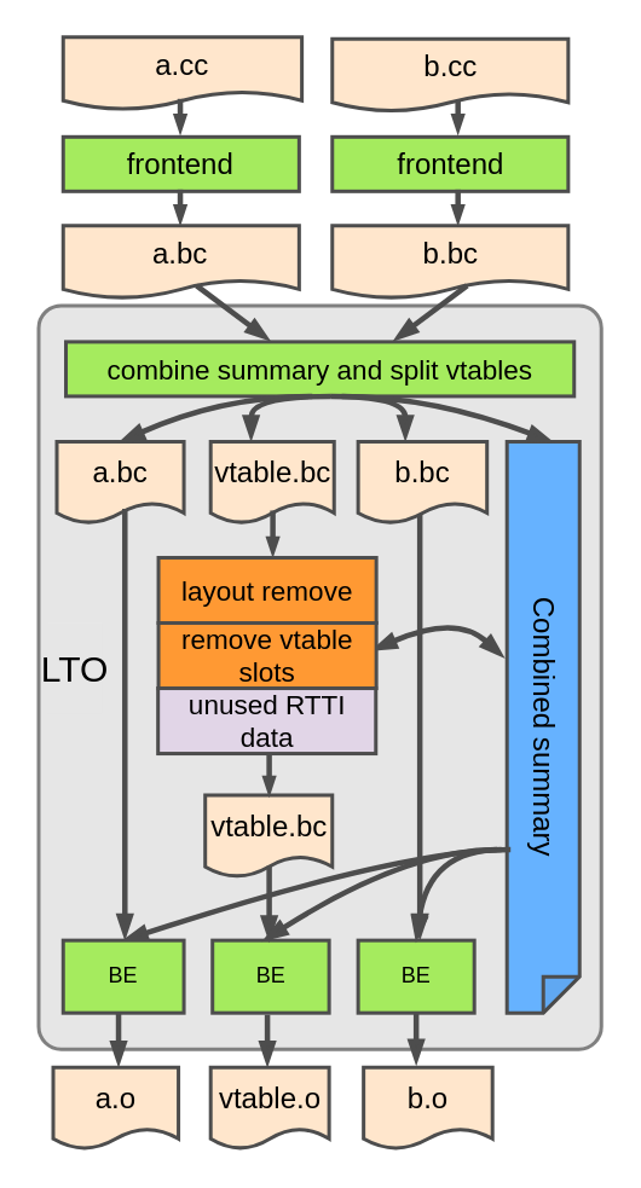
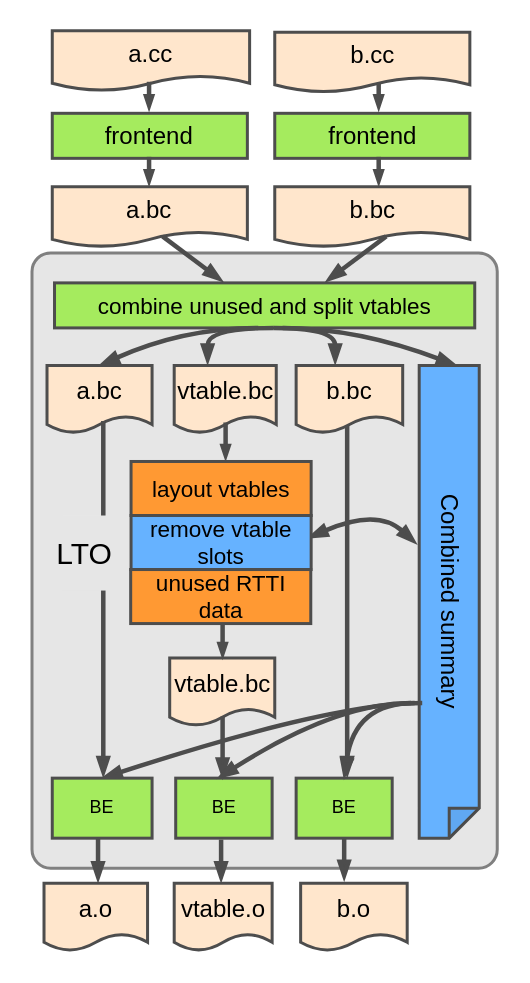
- <mxCell id="8" value="&lt;font style=&quot;font-size: 15px;&quot;&gt;combine summary and split vtables&lt;/font&gt;" style="rounded=0;whiteSpace=wrap;html=1;strokeWidth=2;fillColor=#A5EB5E;strokeColor=#4D4D4D;" vertex="1" parent="1"><mxGeometry x="35.75" y="188" width="280" height="30" as="geometry" /></mxCell>
+ <mxCell id="8" value="&lt;font style=&quot;font-size: 15px;&quot;&gt;combine unused and split vtables&lt;/font&gt;" style="rounded=0;whiteSpace=wrap;html=1;strokeWidth=2;fillColor=#A5EB5E;strokeColor=#4D4D4D;" vertex="1" parent="1"><mxGeometry x="35.75" y="188" width="280" height="30" as="geometry" /></mxCell>
- <mxCell id="31" value="&lt;font style=&quot;font-size: 15px;&quot;&gt;layout remove&lt;/font&gt;" style="rounded=0;whiteSpace=wrap;html=1;strokeWidth=2;fillColor=#FF9933;strokeColor=#4D4D4D;" vertex="1" parent="1"><mxGeometry x="86.75" y="307" width="120" height="36" as="geometry" /></mxCell>
+ <mxCell id="31" value="&lt;font style=&quot;font-size: 15px;&quot;&gt;layout vtables&lt;/font&gt;" style="rounded=0;whiteSpace=wrap;html=1;strokeWidth=2;fillColor=#FF9933;strokeColor=#4D4D4D;" vertex="1" parent="1"><mxGeometry x="86.75" y="307" width="120" height="36" as="geometry" /></mxCell>
- <mxCell id="32" value="&lt;font style=&quot;font-size: 15px;&quot;&gt;remove vtable slots&lt;/font&gt;" style="rounded=0;whiteSpace=wrap;html=1;strokeWidth=2;strokeColor=#4D4D4D;fillColor=#FF9933;" vertex="1" parent="1"><mxGeometry x="86.75" y="343" width="120" height="36" as="geometry" /></mxCell>
+ <mxCell id="32" value="&lt;font style=&quot;font-size: 15px;&quot;&gt;remove vtable slots&lt;/font&gt;" style="rounded=0;whiteSpace=wrap;html=1;strokeWidth=2;strokeColor=#4D4D4D;fillColor=#66b2ff;" vertex="1" parent="1"><mxGeometry x="86.75" y="343" width="120" height="36" as="geometry" /></mxCell>
- <mxCell id="46" value="&lt;font style=&quot;font-size: 20px;&quot;&gt;LTO&lt;/font&gt;" style="rounded=0;whiteSpace=wrap;html=1;fillColor=#E6E6E6;strokeColor=none;textDirection=rtl;flipH=1;flipV=1;direction=south;" vertex="1" parent="1"><mxGeometry x="25.75" y="343" width="30" height="50" as="geometry" /></mxCell>
+ <mxCell id="46" value="&lt;font style=&quot;font-size: 20px;&quot;&gt;LTO&lt;/font&gt;" style="rounded=0;whiteSpace=wrap;html=1;fillColor=#E6E6E6;strokeColor=none;textDirection=rtl;flipH=1;flipV=1;direction=south;" vertex="1" parent="1"><mxGeometry x="40.75" y="343" width="30" height="50" as="geometry" /></mxCell>
- <mxCell id="33" value="&lt;span style=&quot;font-size: 15px;&quot;&gt;unused RTTI data&lt;/span&gt;" style="rounded=0;whiteSpace=wrap;html=1;strokeWidth=2;strokeColor=#4D4D4D;fillColor=#e1d5e7;" vertex="1" parent="1"><mxGeometry x="86.5" y="379" width="120" height="36" as="geometry" /></mxCell>
+ <mxCell id="33" value="&lt;span style=&quot;font-size: 15px;&quot;&gt;unused RTTI data&lt;/span&gt;" style="rounded=0;whiteSpace=wrap;html=1;strokeWidth=2;strokeColor=#4D4D4D;fillColor=#FF9933;" vertex="1" parent="1"><mxGeometry x="86.5" y="379" width="120" height="36" as="geometry" /></mxCell>
